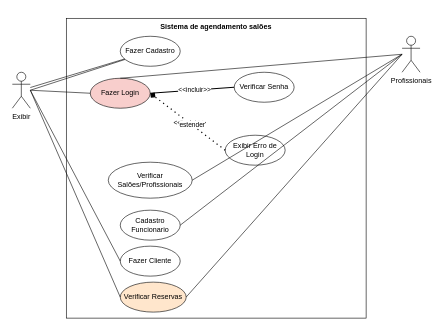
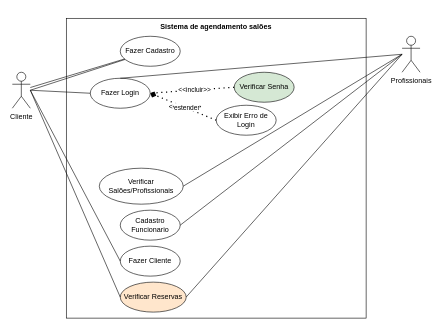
- <mxCell id="7" value="Verificar Senha" style="ellipse;whiteSpace=wrap;html=1;" vertex="1" parent="1"><mxGeometry x="390" y="120" width="100" height="50" as="geometry" /></mxCell>
+ <mxCell id="7" value="Verificar Senha" style="ellipse;whiteSpace=wrap;html=1;fillColor=#d5e8d4;" vertex="1" parent="1"><mxGeometry x="390" y="120" width="100" height="50" as="geometry" /></mxCell>
- <mxCell id="22" value="" style="endArrow=none;dashed=0;html=1;dashPattern=1 3;strokeWidth=2;rounded=0;entryX=1;entryY=0.5;entryDx=0;entryDy=0;exitX=0;exitY=0.5;exitDx=0;exitDy=0;" edge="1" parent="1" source="7" target="6"><mxGeometry width="50" height="50" relative="1" as="geometry"><mxPoint x="270" y="260" as="sourcePoint" /><mxPoint x="320" y="210" as="targetPoint" /></mxGeometry></mxCell>
+ <mxCell id="22" value="" style="endArrow=none;dashed=1;html=1;dashPattern=1 3;strokeWidth=2;rounded=0;entryX=1;entryY=0.5;entryDx=0;entryDy=0;exitX=0;exitY=0.5;exitDx=0;exitDy=0;" edge="1" parent="1" source="7" target="6"><mxGeometry width="50" height="50" relative="1" as="geometry"><mxPoint x="270" y="260" as="sourcePoint" /><mxPoint x="320" y="210" as="targetPoint" /></mxGeometry></mxCell>
- <mxCell id="6" value="Fazer Login" style="ellipse;whiteSpace=wrap;html=1;fillColor=#f8cecc;" vertex="1" parent="1"><mxGeometry x="150" y="130" width="100" height="50" as="geometry" /></mxCell>
+ <mxCell id="6" value="Fazer Login" style="ellipse;whiteSpace=wrap;html=1;" vertex="1" parent="1"><mxGeometry x="150" y="130" width="100" height="50" as="geometry" /></mxCell>
- <mxCell id="2" value="Exibir&lt;br&gt;" style="shape=umlActor;verticalLabelPosition=bottom;verticalAlign=top;html=1;outlineConnect=0;" vertex="1" parent="1"><mxGeometry x="20" y="120" width="30" height="60" as="geometry" /></mxCell>
+ <mxCell id="2" value="Cliente&lt;br&gt;" style="shape=umlActor;verticalLabelPosition=bottom;verticalAlign=top;html=1;outlineConnect=0;" vertex="1" parent="1"><mxGeometry x="20" y="120" width="30" height="60" as="geometry" /></mxCell>
- <mxCell id="8" value="Exibir Erro de Login" style="ellipse;whiteSpace=wrap;html=1;" vertex="1" parent="1"><mxGeometry x="375" y="225" width="100" height="50" as="geometry" /></mxCell>
+ <mxCell id="8" value="Exibir Erro de Login" style="ellipse;whiteSpace=wrap;html=1;" vertex="1" parent="1"><mxGeometry x="360" y="175" width="100" height="50" as="geometry" /></mxCell>
- <mxCell id="9" value="Verificar Salões/Profissionais" style="ellipse;whiteSpace=wrap;html=1;" vertex="1" parent="1"><mxGeometry x="180" y="270" width="140" height="60" as="geometry" /></mxCell>
+ <mxCell id="9" value="Verificar Salões/Profissionais" style="ellipse;whiteSpace=wrap;html=1;" vertex="1" parent="1"><mxGeometry x="165" y="280" width="140" height="60" as="geometry" /></mxCell>
